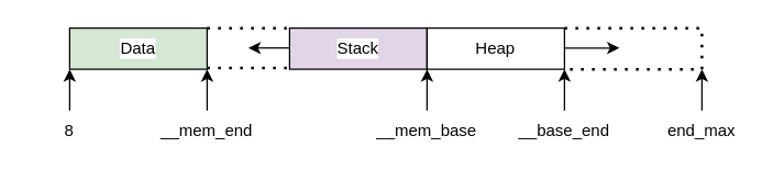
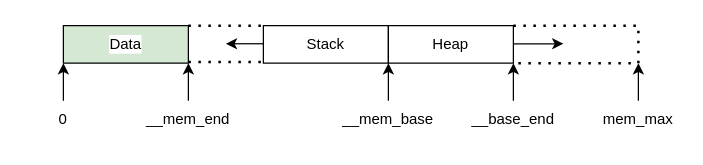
- <mxCell id="2" value="Stack" style="rounded=0;whiteSpace=wrap;html=1;fontColor=default;labelBackgroundColor=default;labelBorderColor=none;fillColor=#e1d5e7;" vertex="1" parent="1"><mxGeometry x="210" y="20" width="100" height="30" as="geometry" /></mxCell>
+ <mxCell id="2" value="Stack" style="rounded=0;whiteSpace=wrap;html=1;fontColor=default;labelBackgroundColor=default;labelBorderColor=none;" vertex="1" parent="1"><mxGeometry x="210" y="20" width="100" height="30" as="geometry" /></mxCell>
- <mxCell id="15" value="8" style="text;html=1;align=center;verticalAlign=middle;whiteSpace=wrap;rounded=0;fontColor=default;labelBackgroundColor=default;labelBorderColor=none;" vertex="1" parent="1"><mxGeometry x="20" y="80" width="60" height="30" as="geometry" /></mxCell>
+ <mxCell id="15" value="0" style="text;html=1;align=center;verticalAlign=middle;whiteSpace=wrap;rounded=0;fontColor=default;labelBackgroundColor=default;labelBorderColor=none;" vertex="1" parent="1"><mxGeometry x="20" y="80" width="60" height="30" as="geometry" /></mxCell>
- <mxCell id="16" value="end_max" style="text;html=1;align=center;verticalAlign=middle;whiteSpace=wrap;rounded=0;fontColor=default;labelBackgroundColor=default;labelBorderColor=none;" vertex="1" parent="1"><mxGeometry x="480" y="80" width="60" height="30" as="geometry" /></mxCell>
+ <mxCell id="16" value="mem_max" style="text;html=1;align=center;verticalAlign=middle;whiteSpace=wrap;rounded=0;fontColor=default;labelBackgroundColor=default;labelBorderColor=none;" vertex="1" parent="1"><mxGeometry x="480" y="80" width="60" height="30" as="geometry" /></mxCell>
